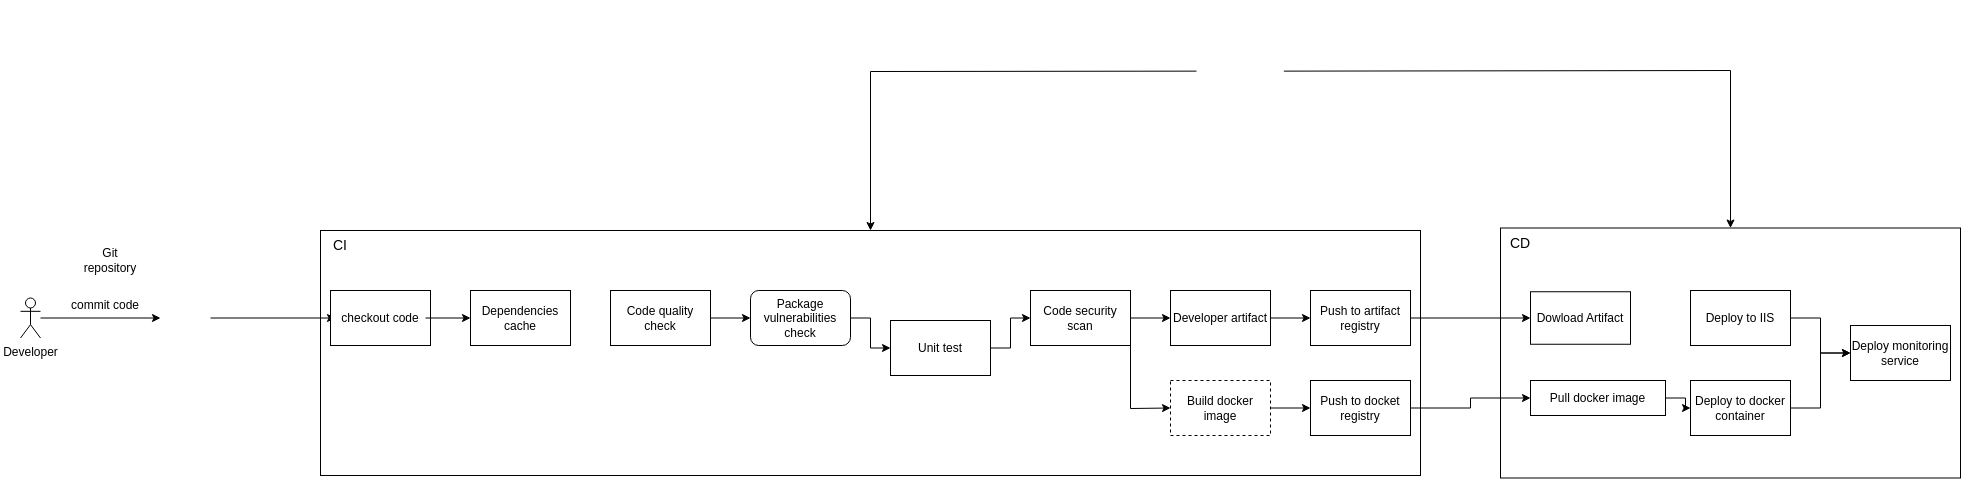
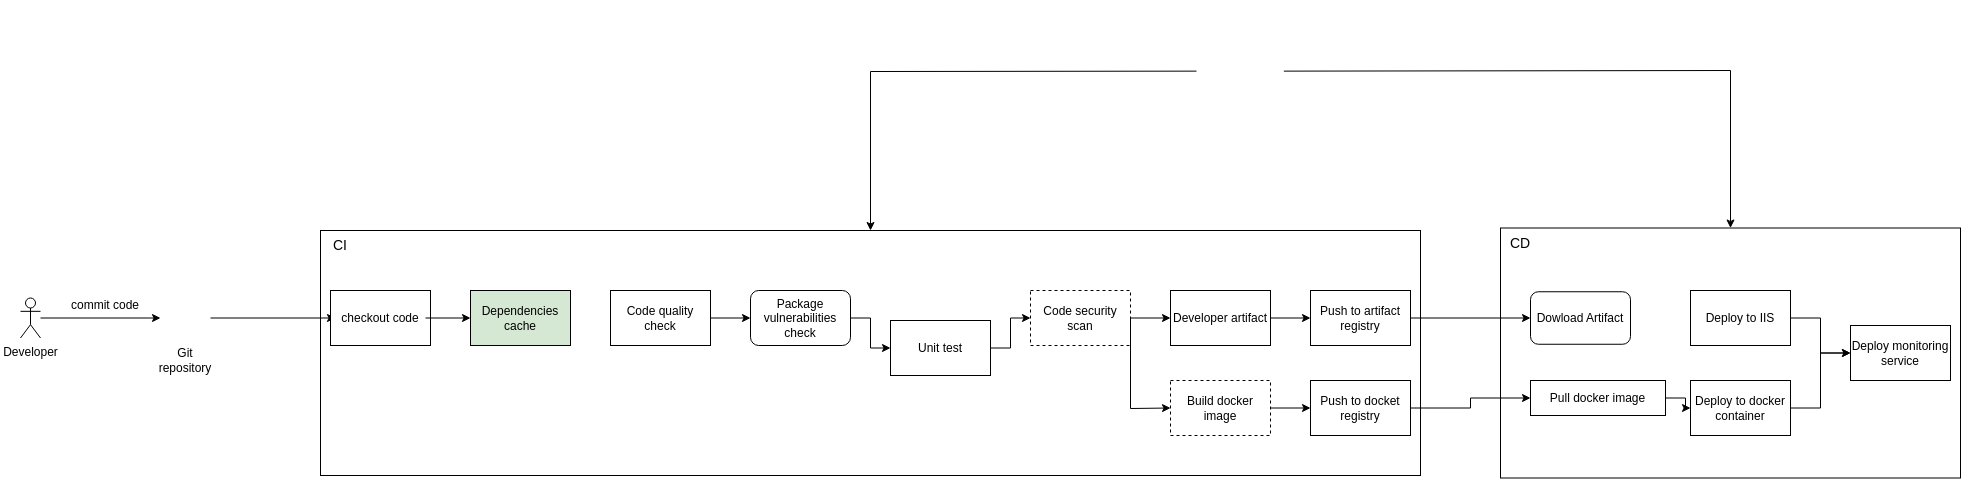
- <mxCell id="9" value="Git repository" style="text;html=1;align=center;verticalAlign=middle;whiteSpace=wrap;rounded=0;" vertex="1" parent="1"><mxGeometry x="80" y="245" width="60" height="30" as="geometry" /></mxCell>
+ <mxCell id="9" value="Git repository" style="text;html=1;align=center;verticalAlign=middle;whiteSpace=wrap;rounded=0;" vertex="1" parent="1"><mxGeometry x="155" y="345" width="60" height="30" as="geometry" /></mxCell>
- <mxCell id="22" value="Dependencies cache" style="rounded=0;whiteSpace=wrap;html=1;" vertex="1" parent="1"><mxGeometry x="470" y="290" width="100" height="55" as="geometry" /></mxCell>
+ <mxCell id="22" value="Dependencies cache" style="rounded=0;whiteSpace=wrap;html=1;fillColor=#d5e8d4;" vertex="1" parent="1"><mxGeometry x="470" y="290" width="100" height="55" as="geometry" /></mxCell>
- <mxCell id="21" value="Code security scan" style="rounded=0;whiteSpace=wrap;html=1;" vertex="1" parent="1"><mxGeometry x="1030" y="290" width="100" height="55" as="geometry" /></mxCell>
+ <mxCell id="21" value="Code security scan" style="rounded=0;whiteSpace=wrap;html=1;dashed=1;" vertex="1" parent="1"><mxGeometry x="1030" y="290" width="100" height="55" as="geometry" /></mxCell>
- <mxCell id="33" value="Dowload Artifact" style="rounded=0;whiteSpace=wrap;html=1;" vertex="1" parent="1"><mxGeometry x="1530" y="291.25" width="100" height="52.5" as="geometry" /></mxCell>
+ <mxCell id="33" value="Dowload Artifact" style="whiteSpace=wrap;html=1;rounded=1;" vertex="1" parent="1"><mxGeometry x="1530" y="291.25" width="100" height="52.5" as="geometry" /></mxCell>
